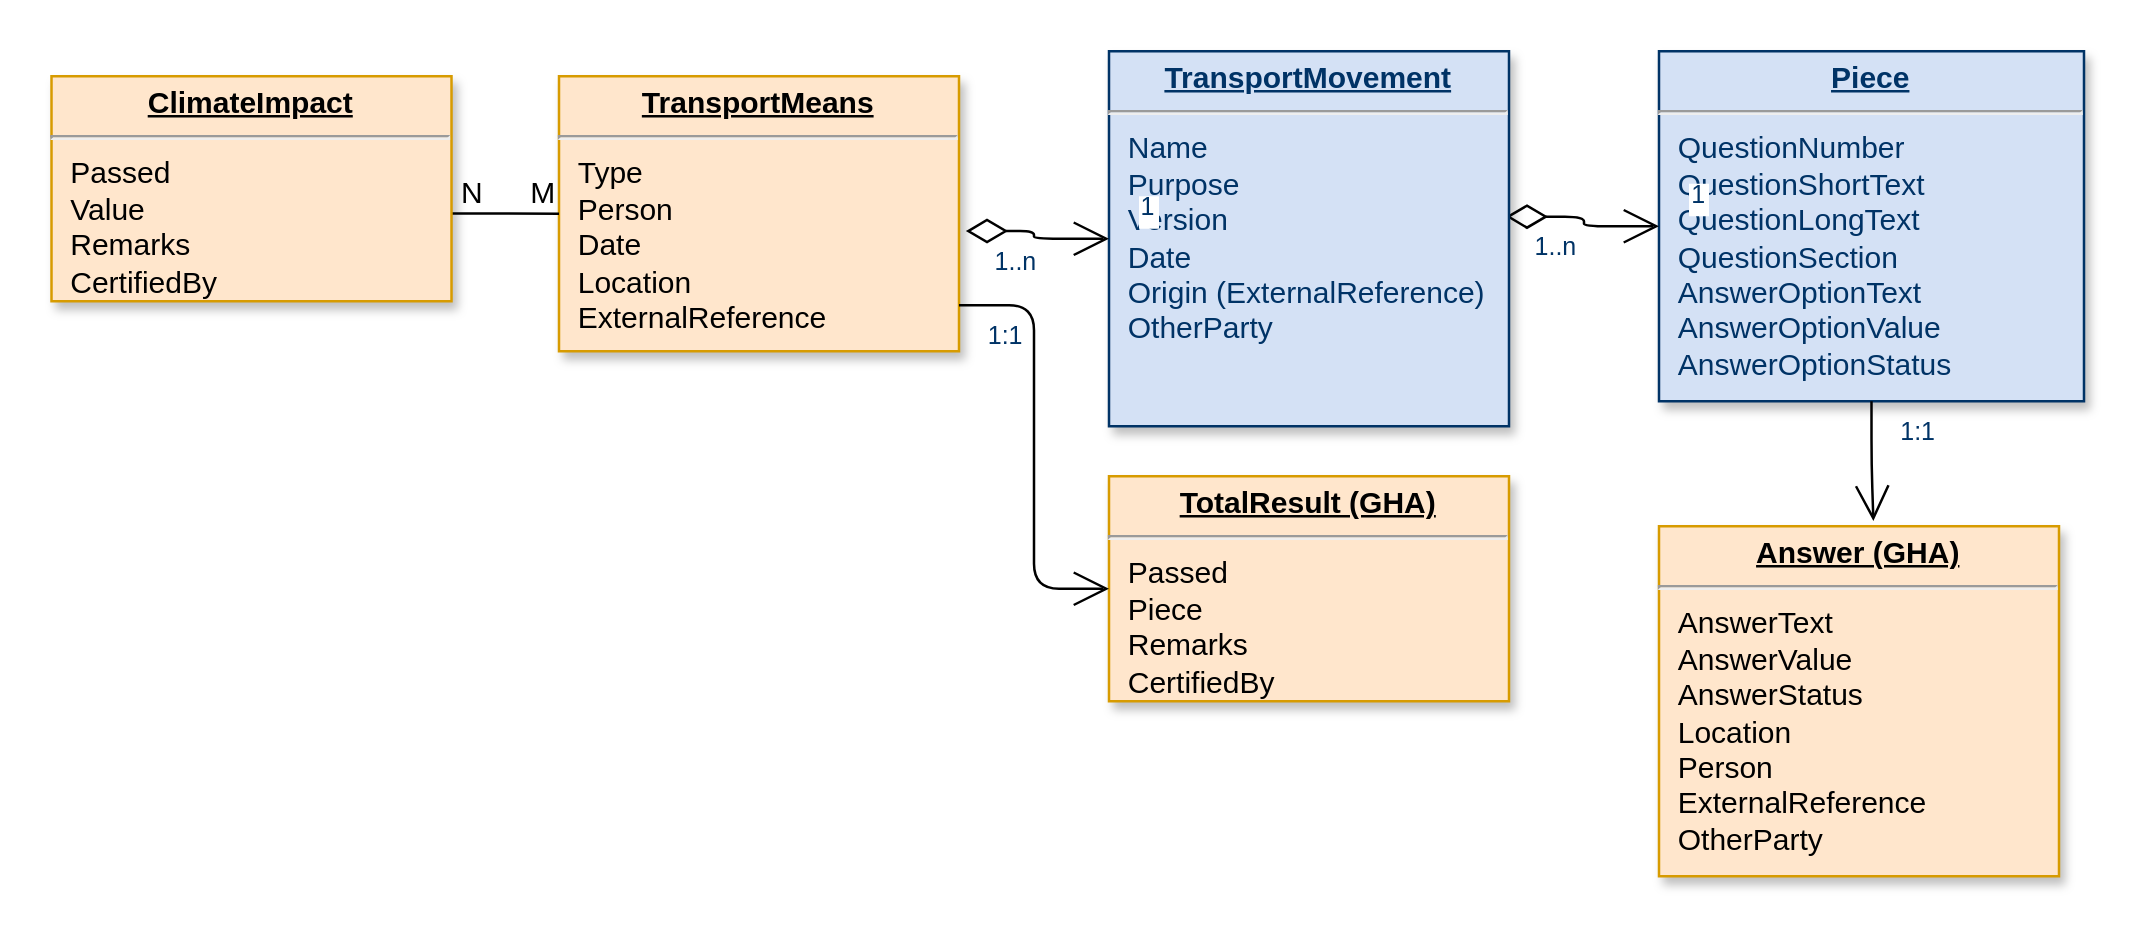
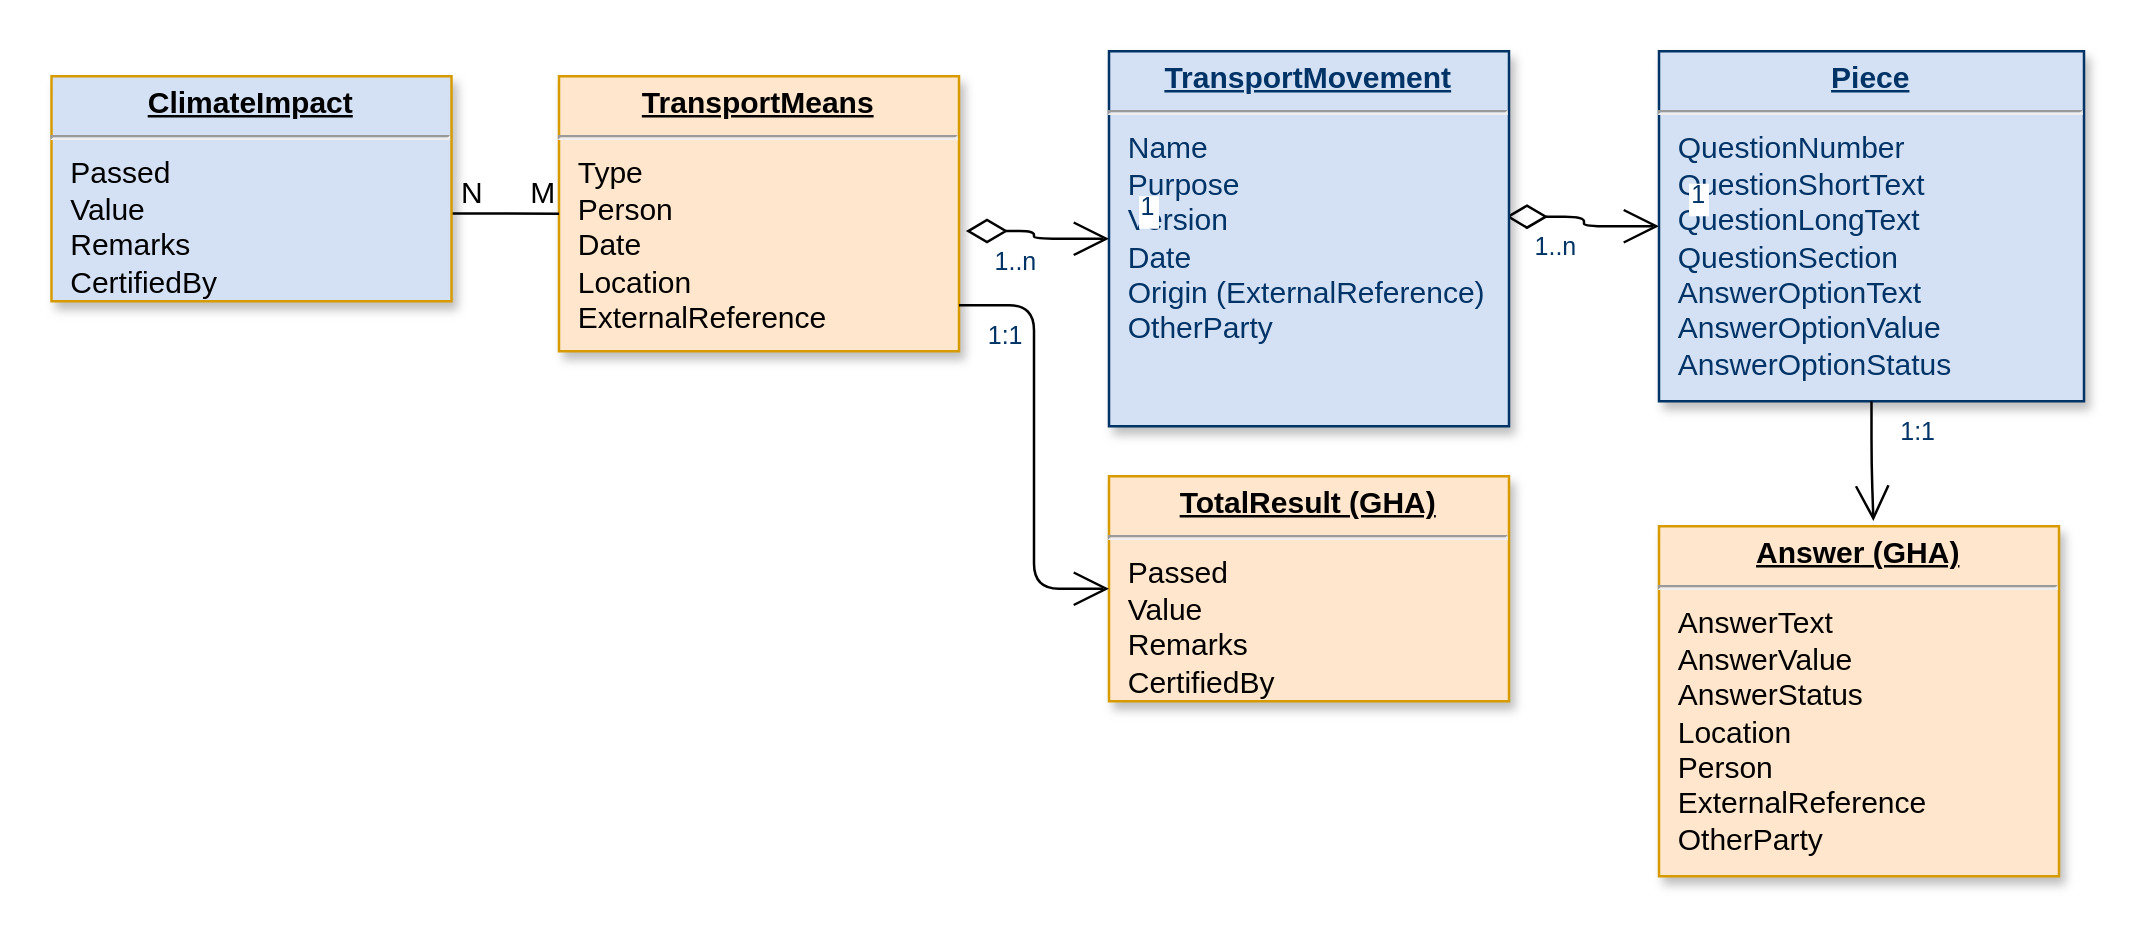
- <mxCell id="20" value="&lt;p style=&quot;margin: 0px ; margin-top: 4px ; text-align: center ; text-decoration: underline&quot;&gt;&lt;b&gt;ClimateImpact&lt;/b&gt;&lt;/p&gt;&lt;hr&gt;&lt;p style=&quot;margin: 0px ; margin-left: 8px&quot;&gt;Passed&lt;/p&gt;&lt;p style=&quot;margin: 0px ; margin-left: 8px&quot;&gt;Value&lt;/p&gt;&lt;p style=&quot;margin: 0px ; margin-left: 8px&quot;&gt;Remarks&lt;/p&gt;&lt;p style=&quot;margin: 0px ; margin-left: 8px&quot;&gt;CertifiedBy&lt;/p&gt;" style="verticalAlign=top;align=left;overflow=fill;fontSize=12;fontFamily=Helvetica;html=1;strokeColor=#d79b00;shadow=1;fillColor=#ffe6cc;" vertex="1" parent="1"><mxGeometry x="20" y="30" width="160" height="90" as="geometry" /></mxCell>
+ <mxCell id="20" value="&lt;p style=&quot;margin: 0px ; margin-top: 4px ; text-align: center ; text-decoration: underline&quot;&gt;&lt;b&gt;ClimateImpact&lt;/b&gt;&lt;/p&gt;&lt;hr&gt;&lt;p style=&quot;margin: 0px ; margin-left: 8px&quot;&gt;Passed&lt;/p&gt;&lt;p style=&quot;margin: 0px ; margin-left: 8px&quot;&gt;Value&lt;/p&gt;&lt;p style=&quot;margin: 0px ; margin-left: 8px&quot;&gt;Remarks&lt;/p&gt;&lt;p style=&quot;margin: 0px ; margin-left: 8px&quot;&gt;CertifiedBy&lt;/p&gt;" style="verticalAlign=top;align=left;overflow=fill;fontSize=12;fontFamily=Helvetica;html=1;strokeColor=#d79b00;shadow=1;fillColor=#d4e1f5;" vertex="1" parent="1"><mxGeometry x="20" y="30" width="160" height="90" as="geometry" /></mxCell>
- <mxCell id="14" value="&lt;p style=&quot;margin: 0px ; margin-top: 4px ; text-align: center ; text-decoration: underline&quot;&gt;&lt;strong&gt;TotalResult (GHA)&lt;/strong&gt;&lt;/p&gt;&lt;hr&gt;&lt;p style=&quot;margin: 0px ; margin-left: 8px&quot;&gt;Passed&lt;/p&gt;&lt;p style=&quot;margin: 0px ; margin-left: 8px&quot;&gt;Piece&lt;/p&gt;&lt;p style=&quot;margin: 0px ; margin-left: 8px&quot;&gt;Remarks&lt;/p&gt;&lt;p style=&quot;margin: 0px ; margin-left: 8px&quot;&gt;CertifiedBy&lt;/p&gt;" style="verticalAlign=top;align=left;overflow=fill;fontSize=12;fontFamily=Helvetica;html=1;strokeColor=#d79b00;shadow=1;fillColor=#ffe6cc;" vertex="1" parent="1"><mxGeometry x="443" y="190" width="160" height="90" as="geometry" /></mxCell>
+ <mxCell id="14" value="&lt;p style=&quot;margin: 0px ; margin-top: 4px ; text-align: center ; text-decoration: underline&quot;&gt;&lt;strong&gt;TotalResult (GHA)&lt;/strong&gt;&lt;/p&gt;&lt;hr&gt;&lt;p style=&quot;margin: 0px ; margin-left: 8px&quot;&gt;Passed&lt;/p&gt;&lt;p style=&quot;margin: 0px ; margin-left: 8px&quot;&gt;Value&lt;/p&gt;&lt;p style=&quot;margin: 0px ; margin-left: 8px&quot;&gt;Remarks&lt;/p&gt;&lt;p style=&quot;margin: 0px ; margin-left: 8px&quot;&gt;CertifiedBy&lt;/p&gt;" style="verticalAlign=top;align=left;overflow=fill;fontSize=12;fontFamily=Helvetica;html=1;strokeColor=#d79b00;shadow=1;fillColor=#ffe6cc;" vertex="1" parent="1"><mxGeometry x="443" y="190" width="160" height="90" as="geometry" /></mxCell>
